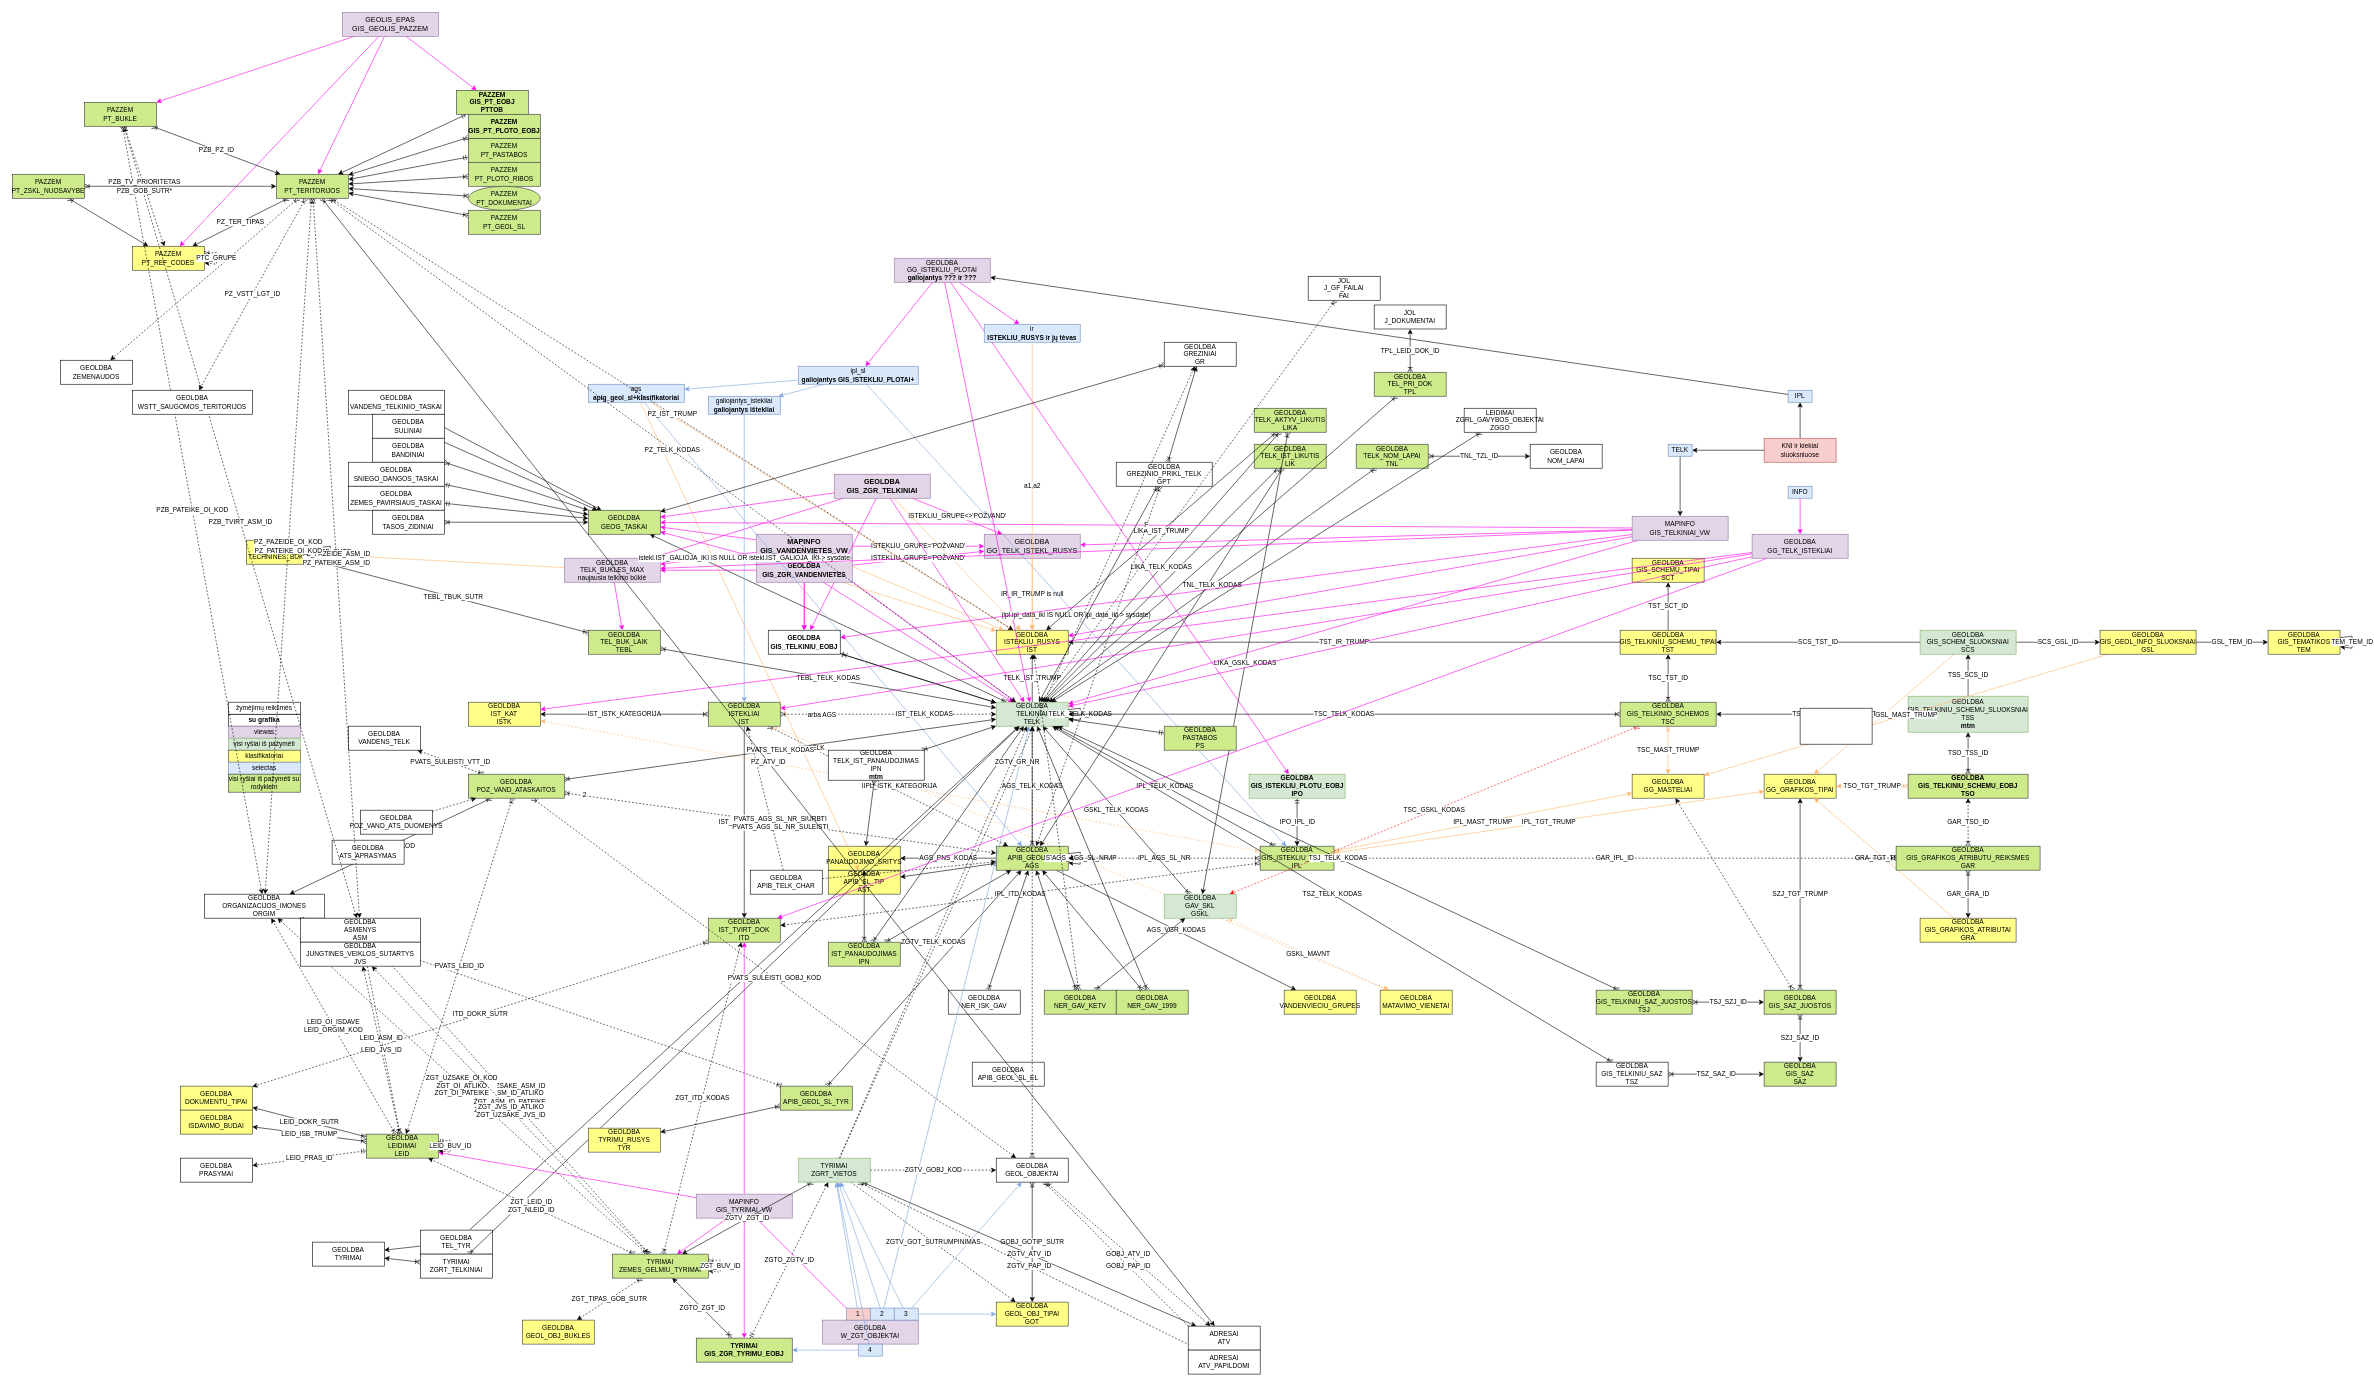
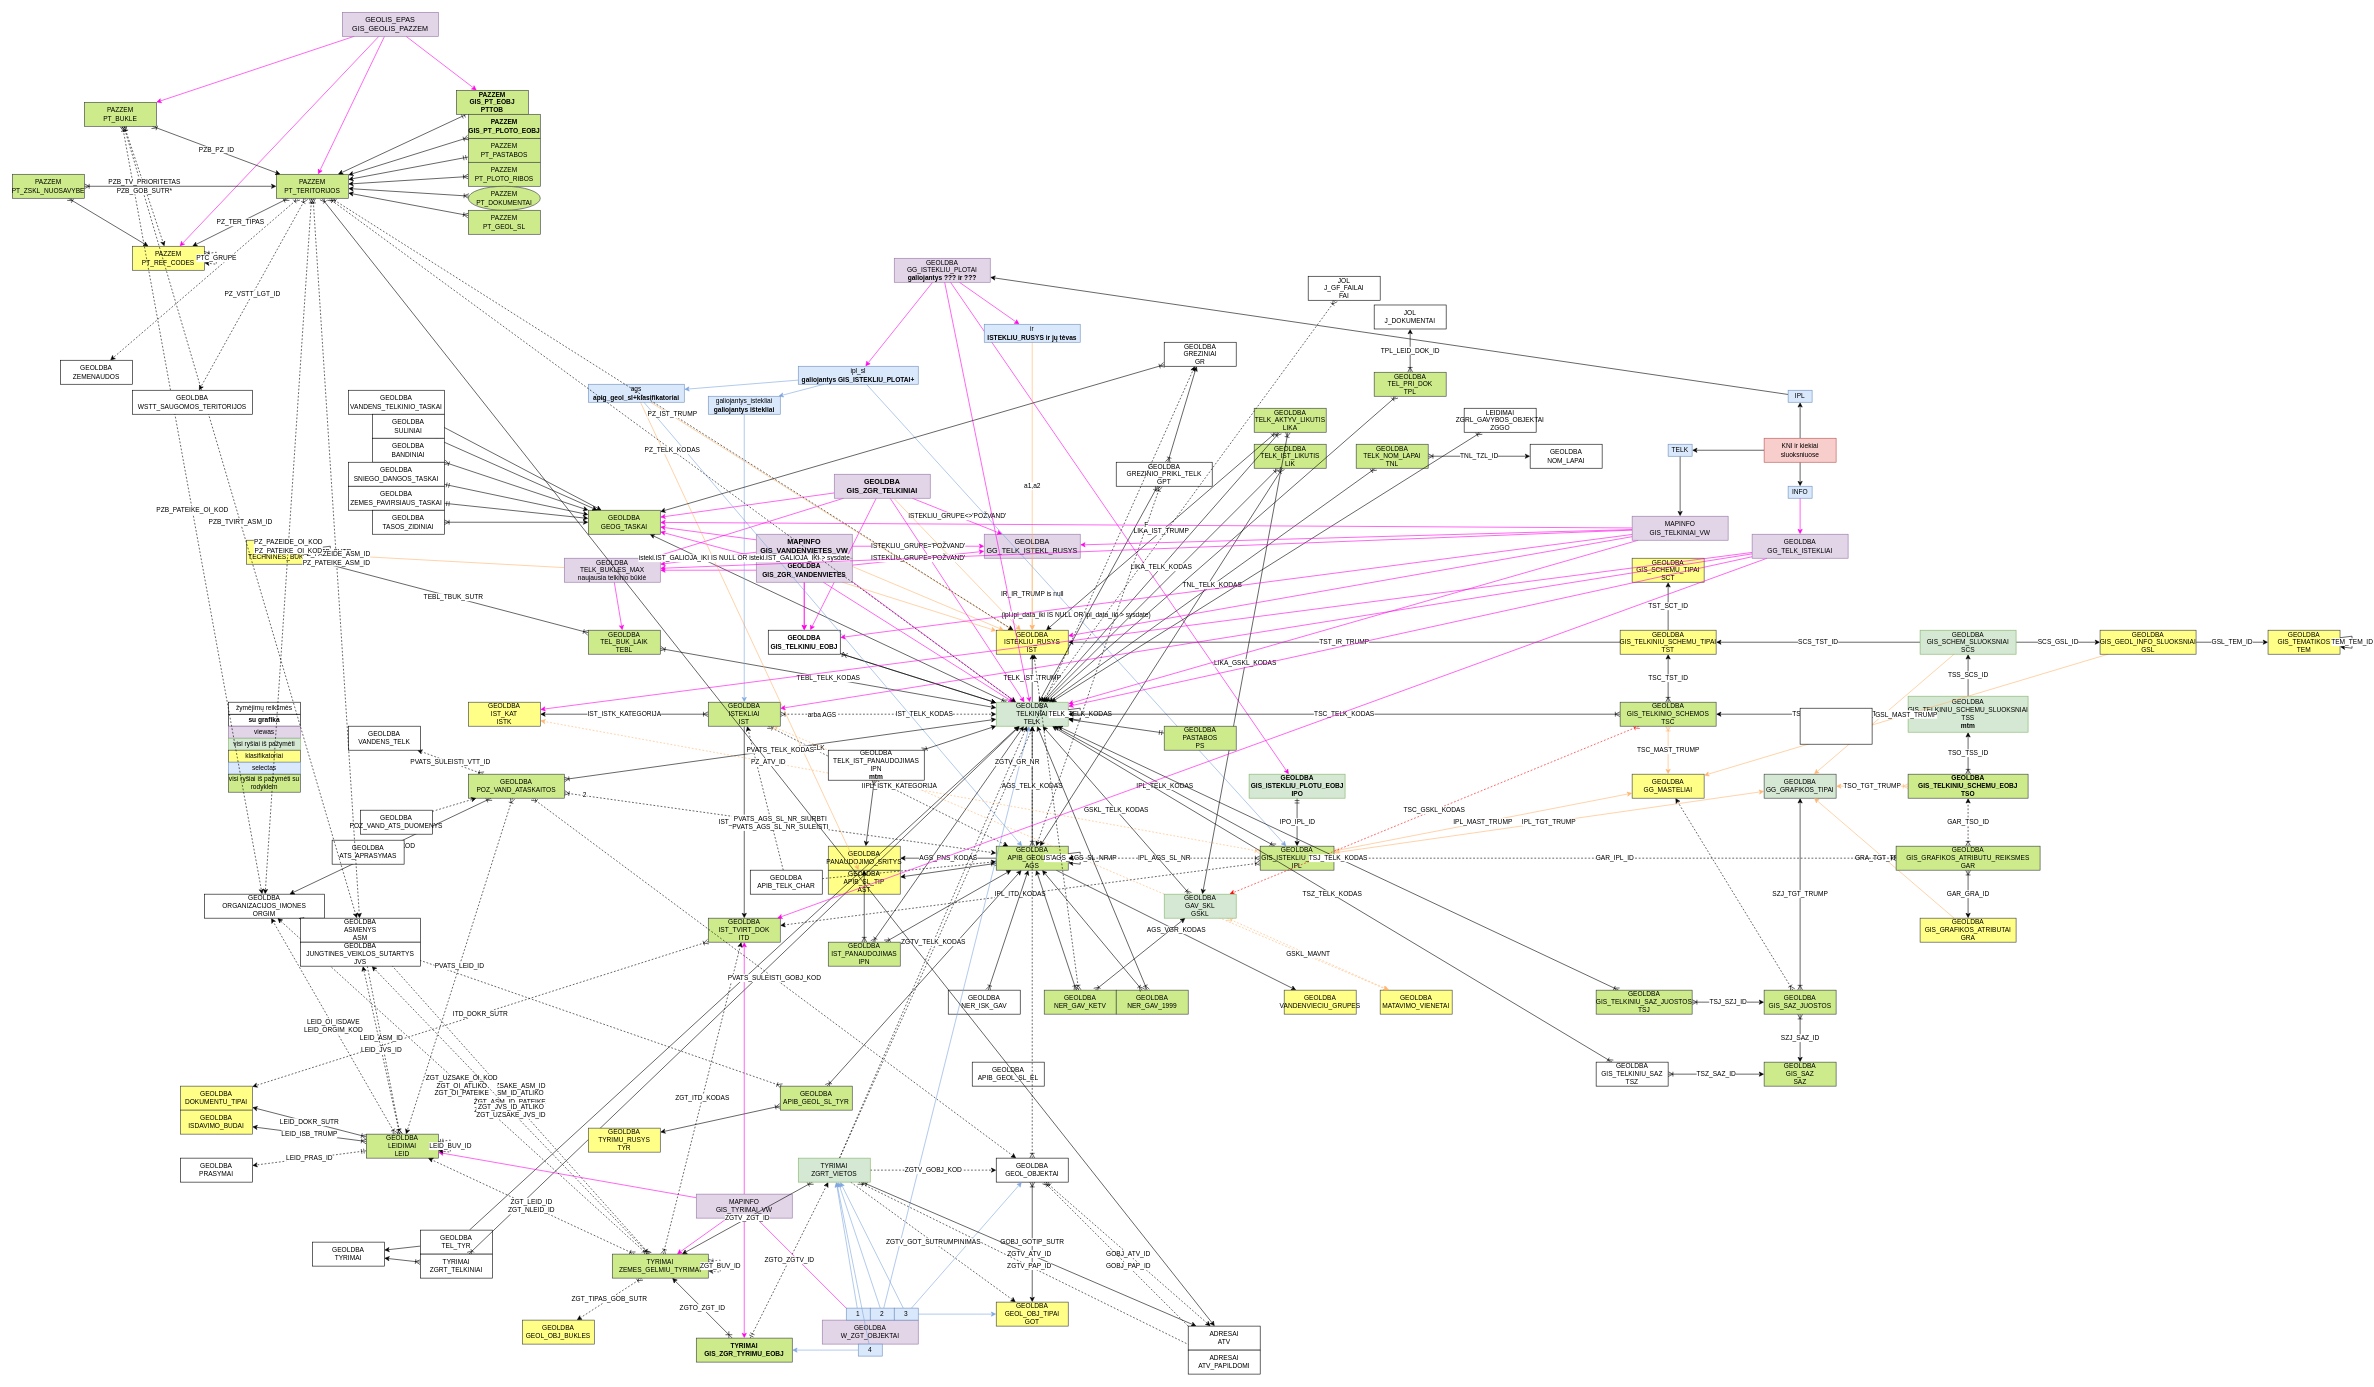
+ <mxCell id="291" style="rounded=0;orthogonalLoop=1;jettySize=auto;html=1;" parent="1" source="293" target="297" edge="1"><mxGeometry relative="1" as="geometry"><mxPoint x="3140" y="860" as="targetPoint" /></mxGeometry></mxCell>
- <mxCell id="101" value="GEOLDBA&lt;br&gt;GG_GRAFIKOS_TIPAI" style="rounded=0;whiteSpace=wrap;html=1;fontFamily=Helvetica;fontSize=11;fillColor=#ffff88;strokeColor=#36393d;" parent="1" vertex="1"><mxGeometry x="2940" y="1290" width="120" height="40" as="geometry" /></mxCell>
+ <mxCell id="101" value="GEOLDBA&lt;br&gt;GG_GRAFIKOS_TIPAI" style="rounded=0;whiteSpace=wrap;html=1;fontFamily=Helvetica;fontSize=11;fillColor=#d5e8d4;strokeColor=#36393d;" parent="1" vertex="1"><mxGeometry x="2940" y="1290" width="120" height="40" as="geometry" /></mxCell>
- <mxCell id="226" value="1" style="rounded=0;whiteSpace=wrap;html=1;fontFamily=Helvetica;fontSize=11;fillColor=#f8cecc;strokeColor=#6c8ebf;fontColor=default;" parent="1" vertex="1"><mxGeometry x="1410" y="2180" width="40" height="20" as="geometry" /></mxCell>
+ <mxCell id="226" value="1" style="rounded=0;whiteSpace=wrap;html=1;fontFamily=Helvetica;fontSize=11;fillColor=#dae8fc;strokeColor=#6c8ebf;fontColor=default;" parent="1" vertex="1"><mxGeometry x="1410" y="2180" width="40" height="20" as="geometry" /></mxCell>
